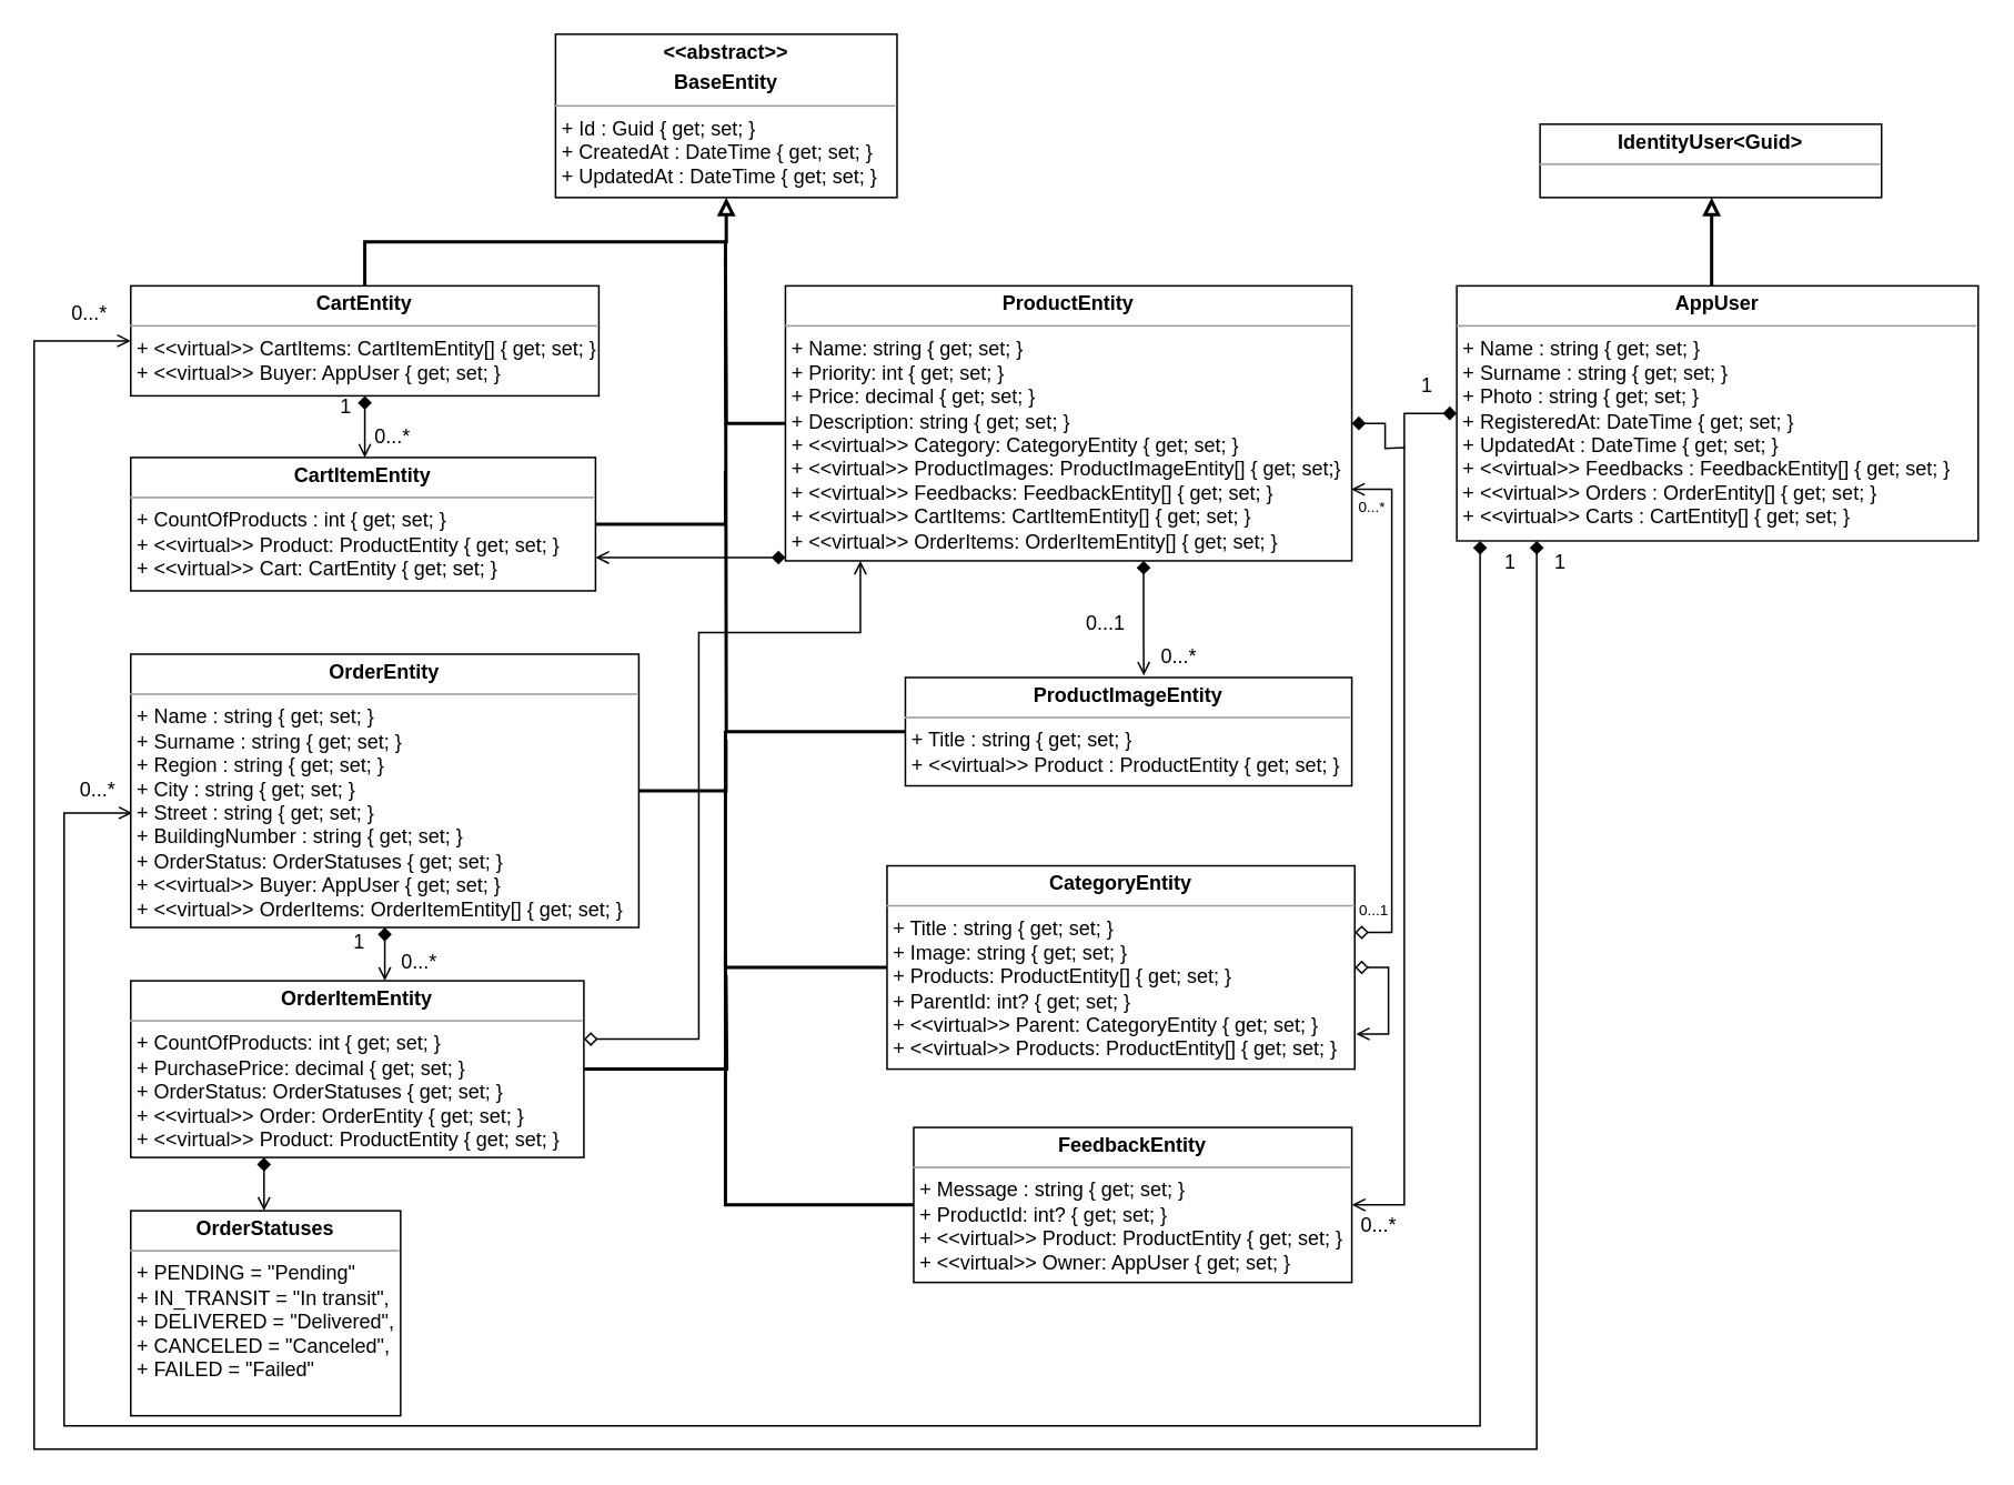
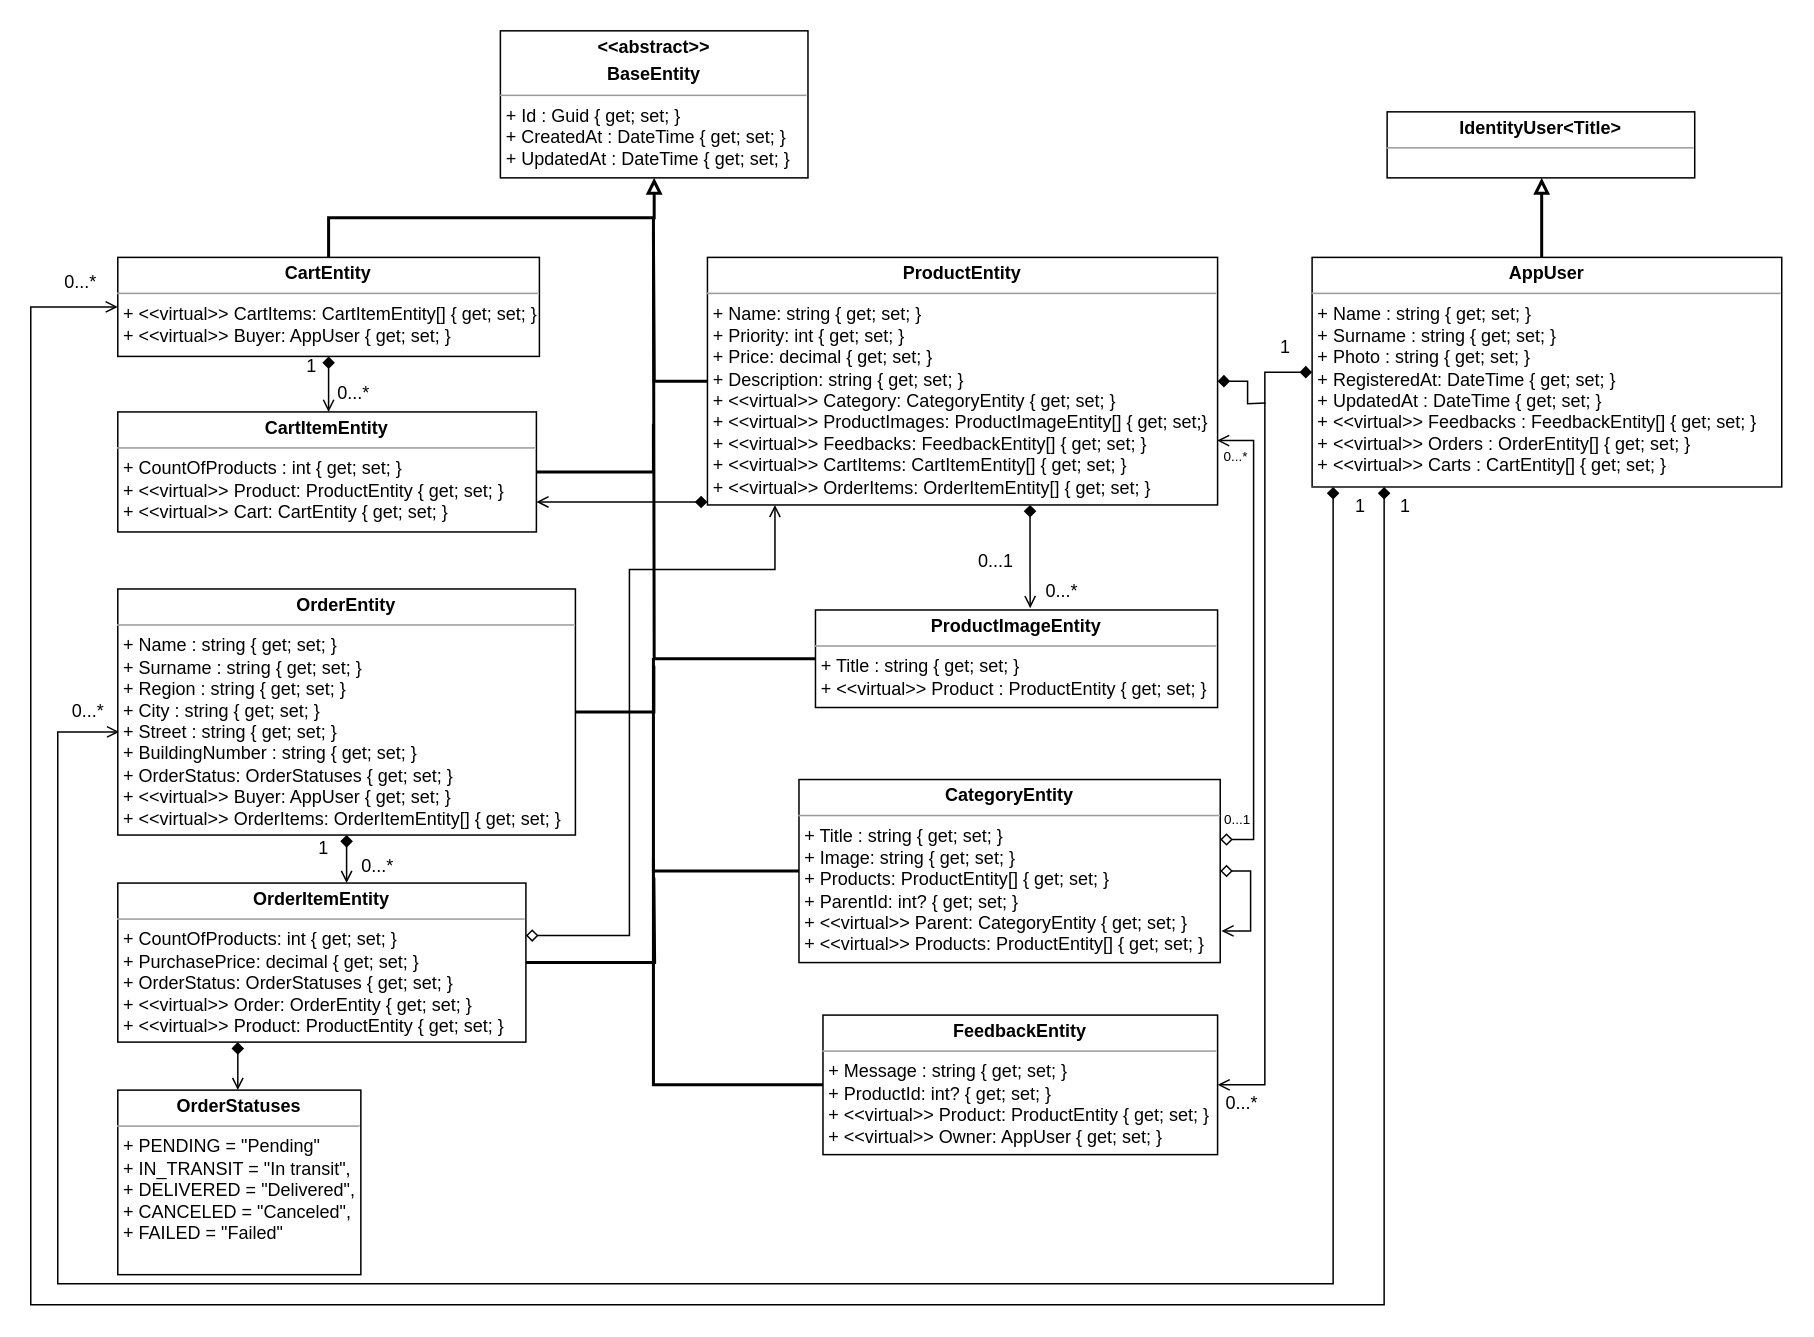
- <mxCell id="18" value="&lt;p style=&quot;margin: 0px ; margin-top: 4px ; text-align: center&quot;&gt;&lt;b&gt;IdentityUser&amp;lt;Guid&amp;gt;&lt;/b&gt;&lt;/p&gt;&lt;hr size=&quot;1&quot;&gt;&lt;p style=&quot;margin: 0px ; margin-left: 4px&quot;&gt;&lt;br&gt;&lt;/p&gt;" style="verticalAlign=top;align=left;overflow=fill;fontSize=12;fontFamily=Helvetica;html=1;" parent="1" vertex="1"><mxGeometry x="924" y="74" width="205" height="44" as="geometry" /></mxCell>
+ <mxCell id="18" value="&lt;p style=&quot;margin: 0px ; margin-top: 4px ; text-align: center&quot;&gt;&lt;b&gt;IdentityUser&amp;lt;Title&amp;gt;&lt;/b&gt;&lt;/p&gt;&lt;hr size=&quot;1&quot;&gt;&lt;p style=&quot;margin: 0px ; margin-left: 4px&quot;&gt;&lt;br&gt;&lt;/p&gt;" style="verticalAlign=top;align=left;overflow=fill;fontSize=12;fontFamily=Helvetica;html=1;" parent="1" vertex="1"><mxGeometry x="924" y="74" width="205" height="44" as="geometry" /></mxCell>
